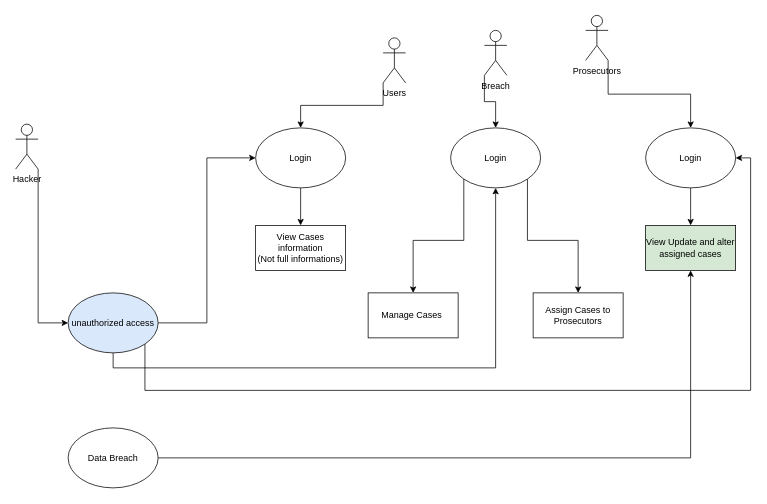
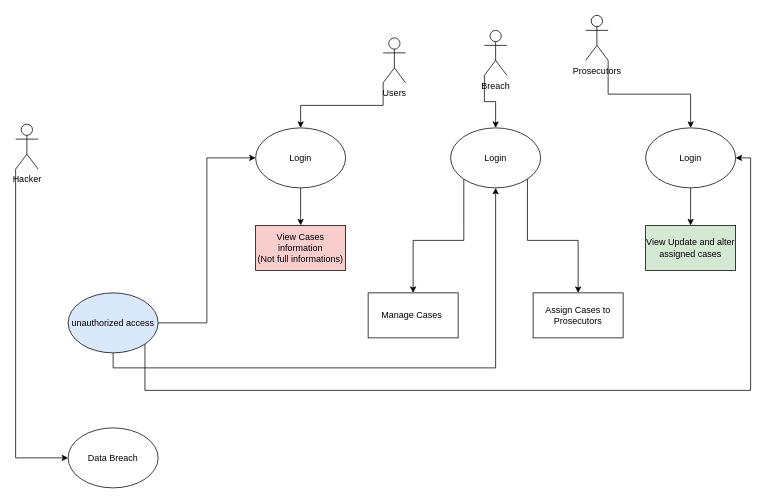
- <mxCell id="10" value="View Cases information&lt;div&gt;(Not full informations)&lt;/div&gt;" style="rounded=0;whiteSpace=wrap;html=1;" vertex="1" parent="1"><mxGeometry x="340" y="300" width="120" height="60" as="geometry" /></mxCell>
+ <mxCell id="10" value="View Cases information&lt;div&gt;(Not full informations)&lt;/div&gt;" style="rounded=0;whiteSpace=wrap;html=1;fillColor=#f8cecc;" vertex="1" parent="1"><mxGeometry x="340" y="300" width="120" height="60" as="geometry" /></mxCell>
+ <mxCell id="20" style="edgeStyle=orthogonalEdgeStyle;rounded=0;orthogonalLoop=1;jettySize=auto;html=1;exitX=0;exitY=1;exitDx=0;exitDy=0;exitPerimeter=0;entryX=0;entryY=0.5;entryDx=0;entryDy=0;" edge="1" parent="1" source="21" target="27"><mxGeometry relative="1" as="geometry" /></mxCell>
- <mxCell id="19" style="edgeStyle=orthogonalEdgeStyle;rounded=0;orthogonalLoop=1;jettySize=auto;html=1;exitX=1;exitY=1;exitDx=0;exitDy=0;exitPerimeter=0;entryX=0;entryY=0.5;entryDx=0;entryDy=0;" edge="1" parent="1" source="21" target="25"><mxGeometry relative="1" as="geometry" /></mxCell>
- <mxCell id="26" style="edgeStyle=orthogonalEdgeStyle;rounded=0;orthogonalLoop=1;jettySize=auto;html=1;exitX=1;exitY=0.5;exitDx=0;exitDy=0;entryX=0.5;entryY=1;entryDx=0;entryDy=0;" edge="1" parent="1" source="27" target="18"><mxGeometry relative="1" as="geometry" /></mxCell>
